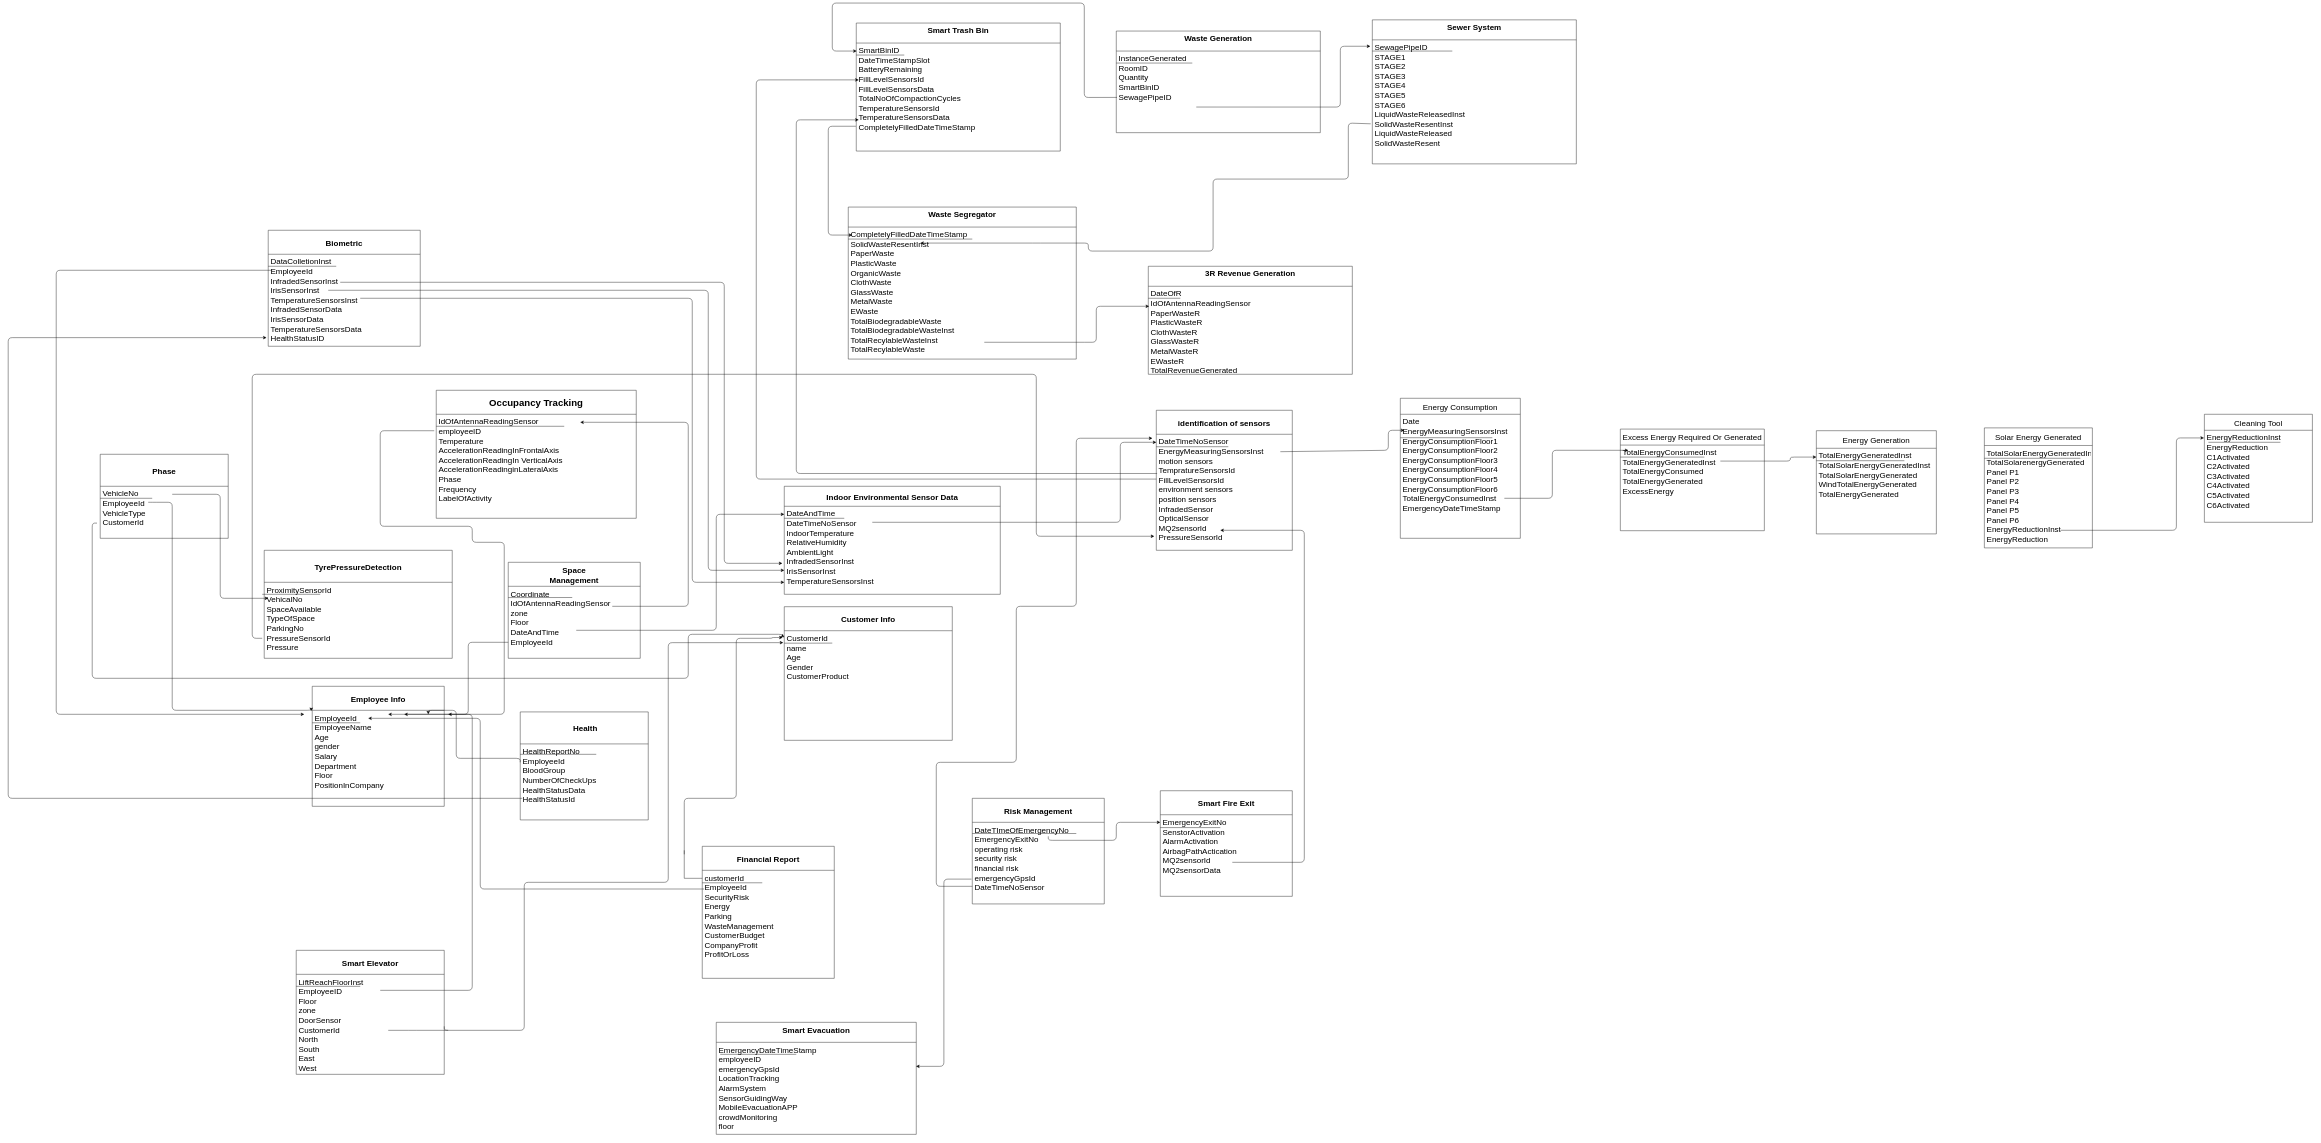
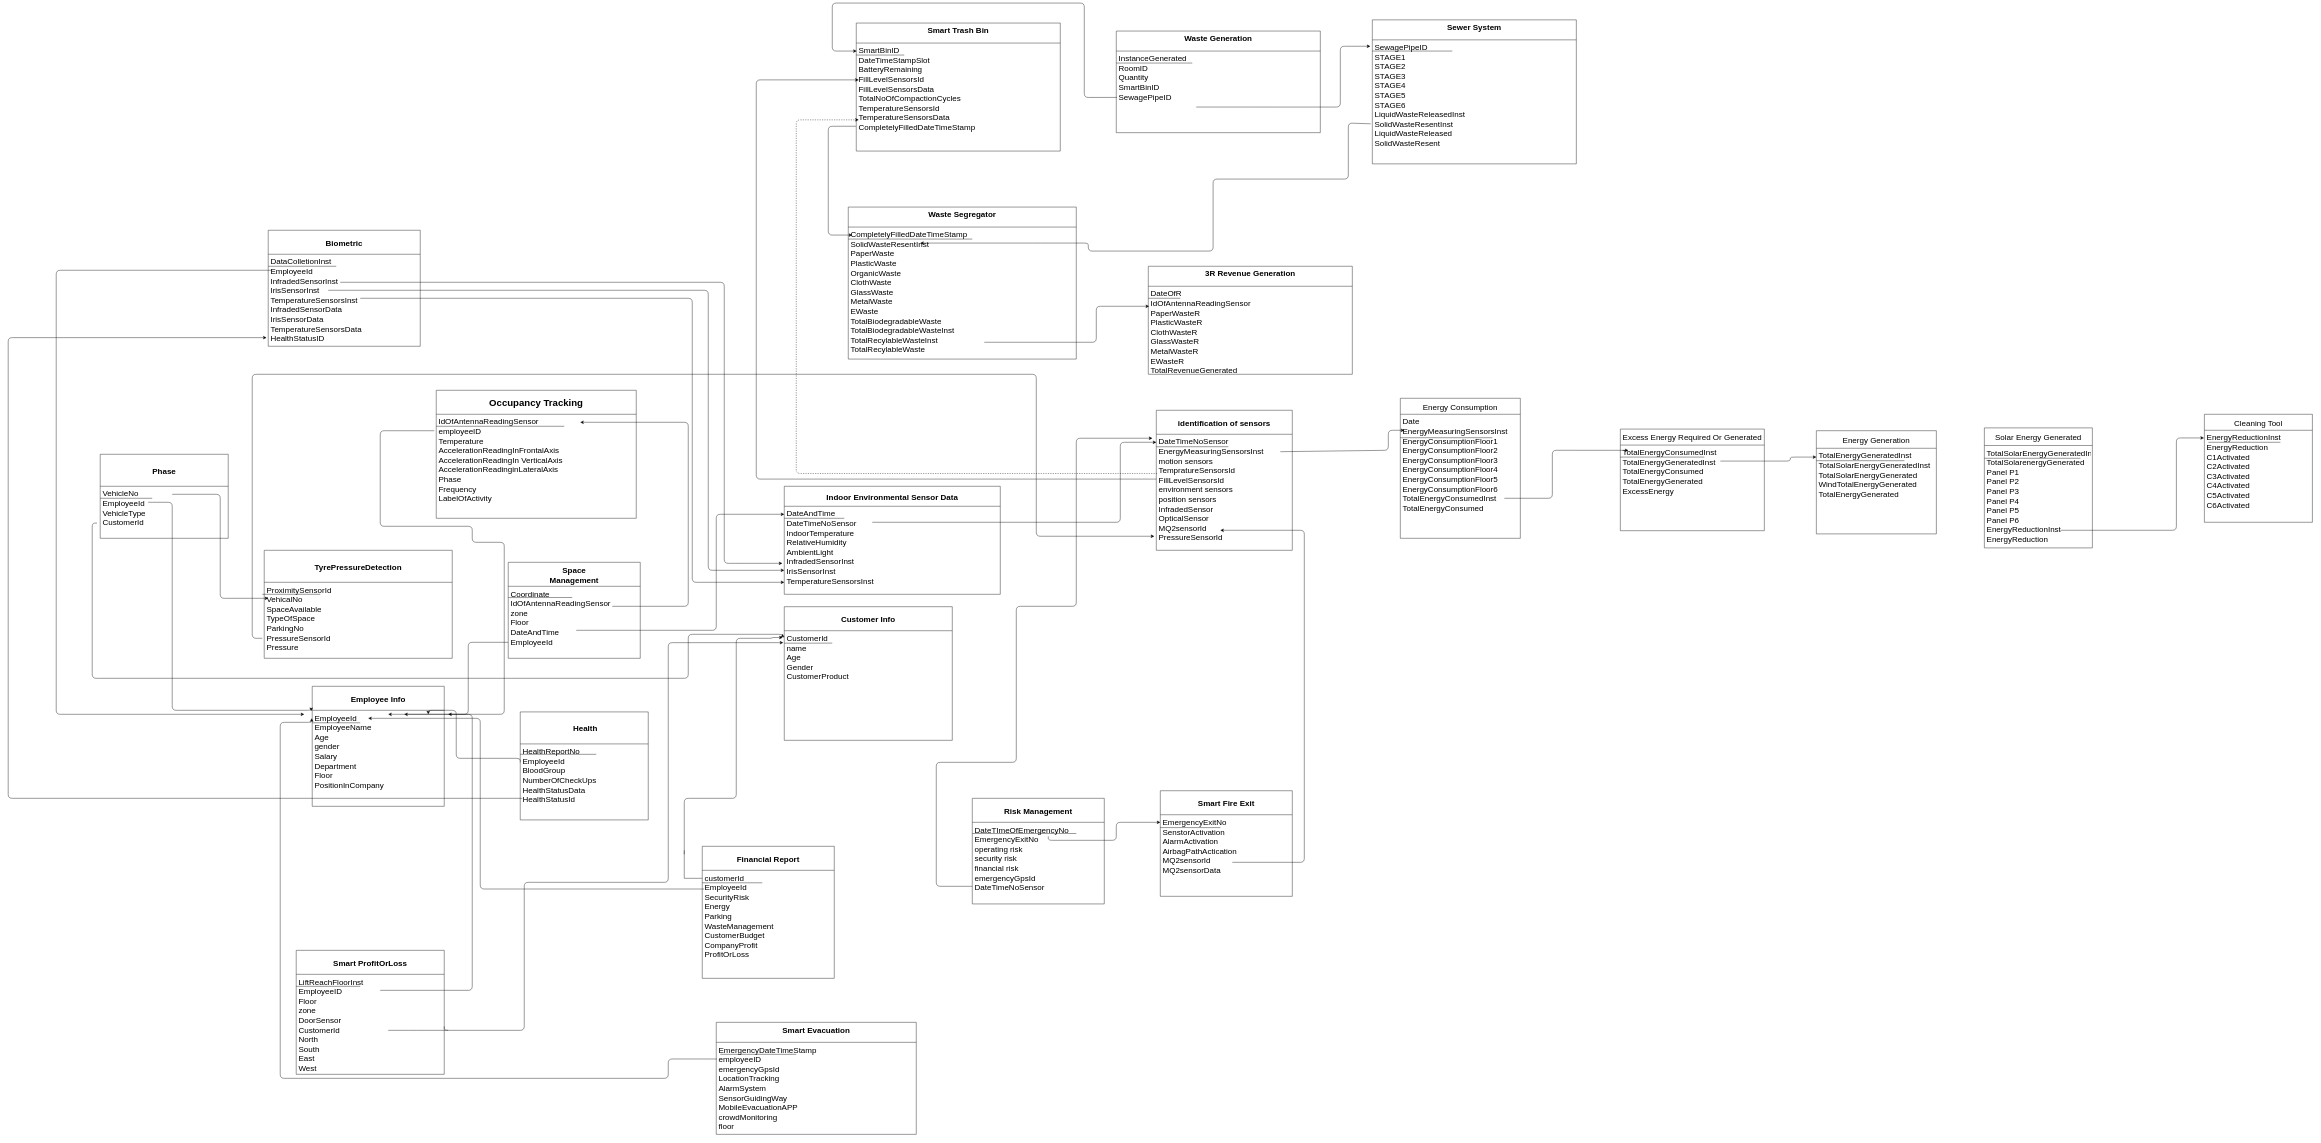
- <mxCell id="8" value="Date&#10;EnergyMeasuringSensorsInst&#10;EnergyConsumptionFloor1&#10;EnergyConsumptionFloor2&#10;EnergyConsumptionFloor3&#10;EnergyConsumptionFloor4&#10;EnergyConsumptionFloor5&#10;EnergyConsumptionFloor6&#10;TotalEnergyConsumedInst&#10;EmergencyDateTimeStamp" style="text;strokeColor=none;fillColor=none;align=left;verticalAlign=top;spacingLeft=4;spacingRight=4;overflow=hidden;rotatable=0;points=[[0,0.5],[1,0.5]];portConstraint=eastwest;fontSize=20;fontStyle=0" parent="6" vertex="1"><mxGeometry y="40" width="300" height="310" as="geometry" /></mxCell>
+ <mxCell id="8" value="Date&#10;EnergyMeasuringSensorsInst&#10;EnergyConsumptionFloor1&#10;EnergyConsumptionFloor2&#10;EnergyConsumptionFloor3&#10;EnergyConsumptionFloor4&#10;EnergyConsumptionFloor5&#10;EnergyConsumptionFloor6&#10;TotalEnergyConsumedInst&#10;TotalEnergyConsumed" style="text;strokeColor=none;fillColor=none;align=left;verticalAlign=top;spacingLeft=4;spacingRight=4;overflow=hidden;rotatable=0;points=[[0,0.5],[1,0.5]];portConstraint=eastwest;fontSize=20;fontStyle=0" parent="6" vertex="1"><mxGeometry y="40" width="300" height="310" as="geometry" /></mxCell>
- <mxCell id="114" value="" style="endArrow=classic;html=1;edgeStyle=elbowEdgeStyle;entryX=0.012;entryY=0.711;entryDx=0;entryDy=0;entryPerimeter=0;exitX=0.006;exitY=0.338;exitDx=0;exitDy=0;exitPerimeter=0;" parent="1" source="66" target="79" edge="1"><mxGeometry width="50" height="50" relative="1" as="geometry"><mxPoint x="2630" y="1025" as="sourcePoint" /><mxPoint x="2300" y="235" as="targetPoint" /><Array as="points"><mxPoint x="1990" y="290" /></Array></mxGeometry></mxCell>
+ <mxCell id="114" value="" style="endArrow=classic;html=1;edgeStyle=elbowEdgeStyle;entryX=0.012;entryY=0.711;entryDx=0;entryDy=0;entryPerimeter=0;exitX=0.006;exitY=0.338;exitDx=0;exitDy=0;exitPerimeter=0;dashed=1;" parent="1" source="66" target="79" edge="1"><mxGeometry width="50" height="50" relative="1" as="geometry"><mxPoint x="2630" y="1025" as="sourcePoint" /><mxPoint x="2300" y="235" as="targetPoint" /><Array as="points"><mxPoint x="1990" y="290" /></Array></mxGeometry></mxCell>
+ <mxCell id="68" value="" style="endArrow=classic;html=1;edgeStyle=orthogonalEdgeStyle;entryX=-0.004;entryY=0.083;entryDx=0;entryDy=0;entryPerimeter=0;exitX=0.003;exitY=0.181;exitDx=0;exitDy=0;exitPerimeter=0;" parent="1" source="27" target="50" edge="1"><mxGeometry width="50" height="50" relative="1" as="geometry"><mxPoint x="1790" y="2596" as="sourcePoint" /><mxPoint x="720" y="1766" as="targetPoint" /><Array as="points"><mxPoint x="1670" y="2618" /><mxPoint x="1670" y="2666" /><mxPoint x="700" y="2666" /><mxPoint x="700" y="1776" /><mxPoint x="779" y="1776" /></Array></mxGeometry></mxCell>
- <mxCell id="31" value="Smart Elevator" style="swimlane;fontStyle=1;childLayout=stackLayout;horizontal=1;startSize=60;fillColor=none;horizontalStack=0;resizeParent=1;resizeParentMax=0;resizeLast=0;collapsible=1;marginBottom=0;fontSize=20;" parent="1" vertex="1"><mxGeometry x="740" y="2346" width="370" height="310" as="geometry" /></mxCell>
+ <mxCell id="31" value="Smart ProfitOrLoss" style="swimlane;fontStyle=1;childLayout=stackLayout;horizontal=1;startSize=60;fillColor=none;horizontalStack=0;resizeParent=1;resizeParentMax=0;resizeLast=0;collapsible=1;marginBottom=0;fontSize=20;" parent="1" vertex="1"><mxGeometry x="740" y="2346" width="370" height="310" as="geometry" /></mxCell>
- <mxCell id="67" value="" style="endArrow=classic;html=1;edgeStyle=elbowEdgeStyle;entryX=0.999;entryY=0.261;entryDx=0;entryDy=0;entryPerimeter=0;exitX=-0.006;exitY=0.696;exitDx=0;exitDy=0;exitPerimeter=0;" parent="1" source="63" target="27" edge="1"><mxGeometry width="50" height="50" relative="1" as="geometry"><mxPoint x="2430" y="2193" as="sourcePoint" /><mxPoint x="2290" y="2616" as="targetPoint" /></mxGeometry></mxCell>
